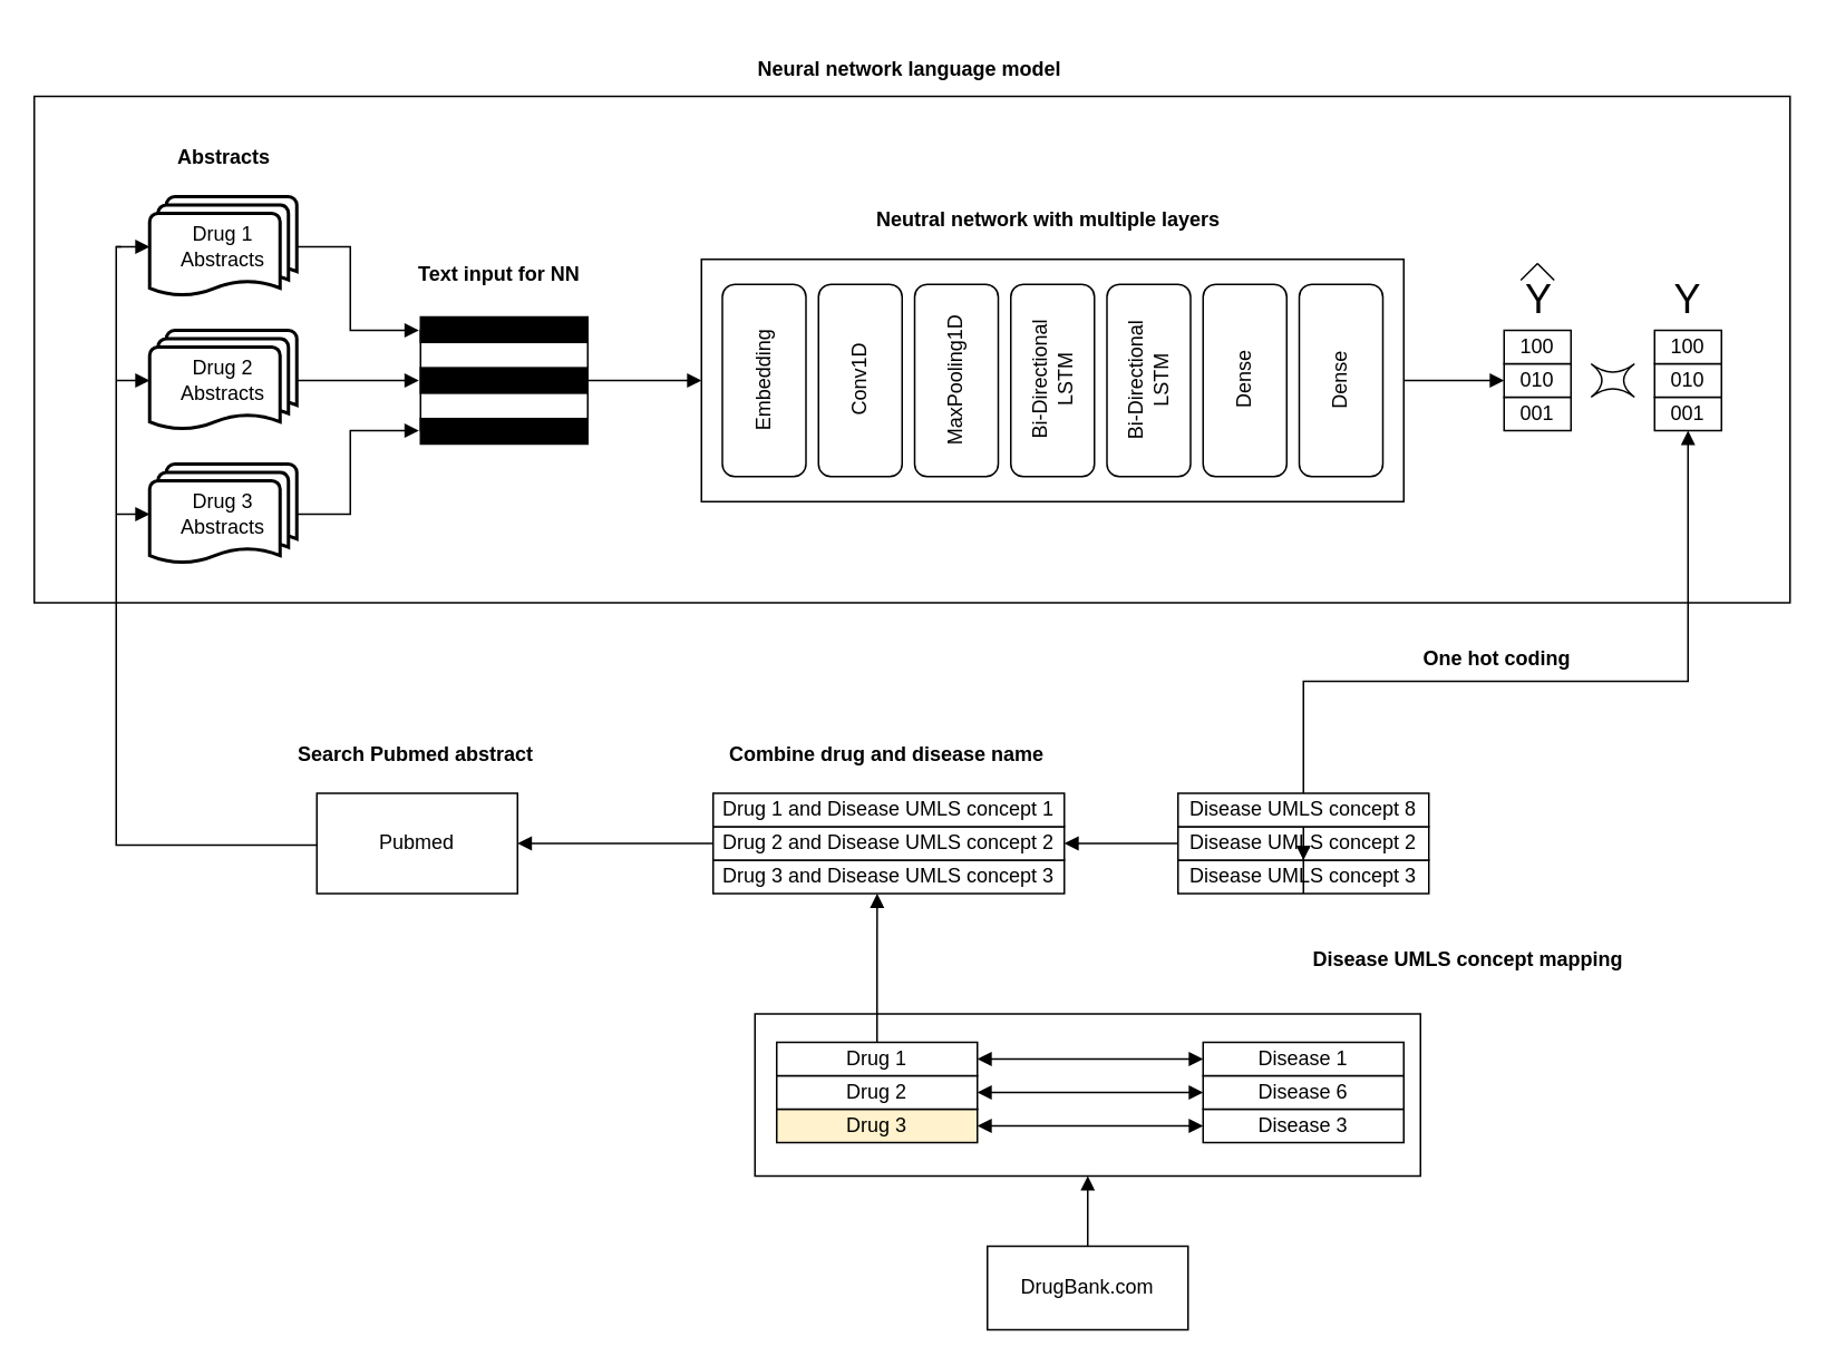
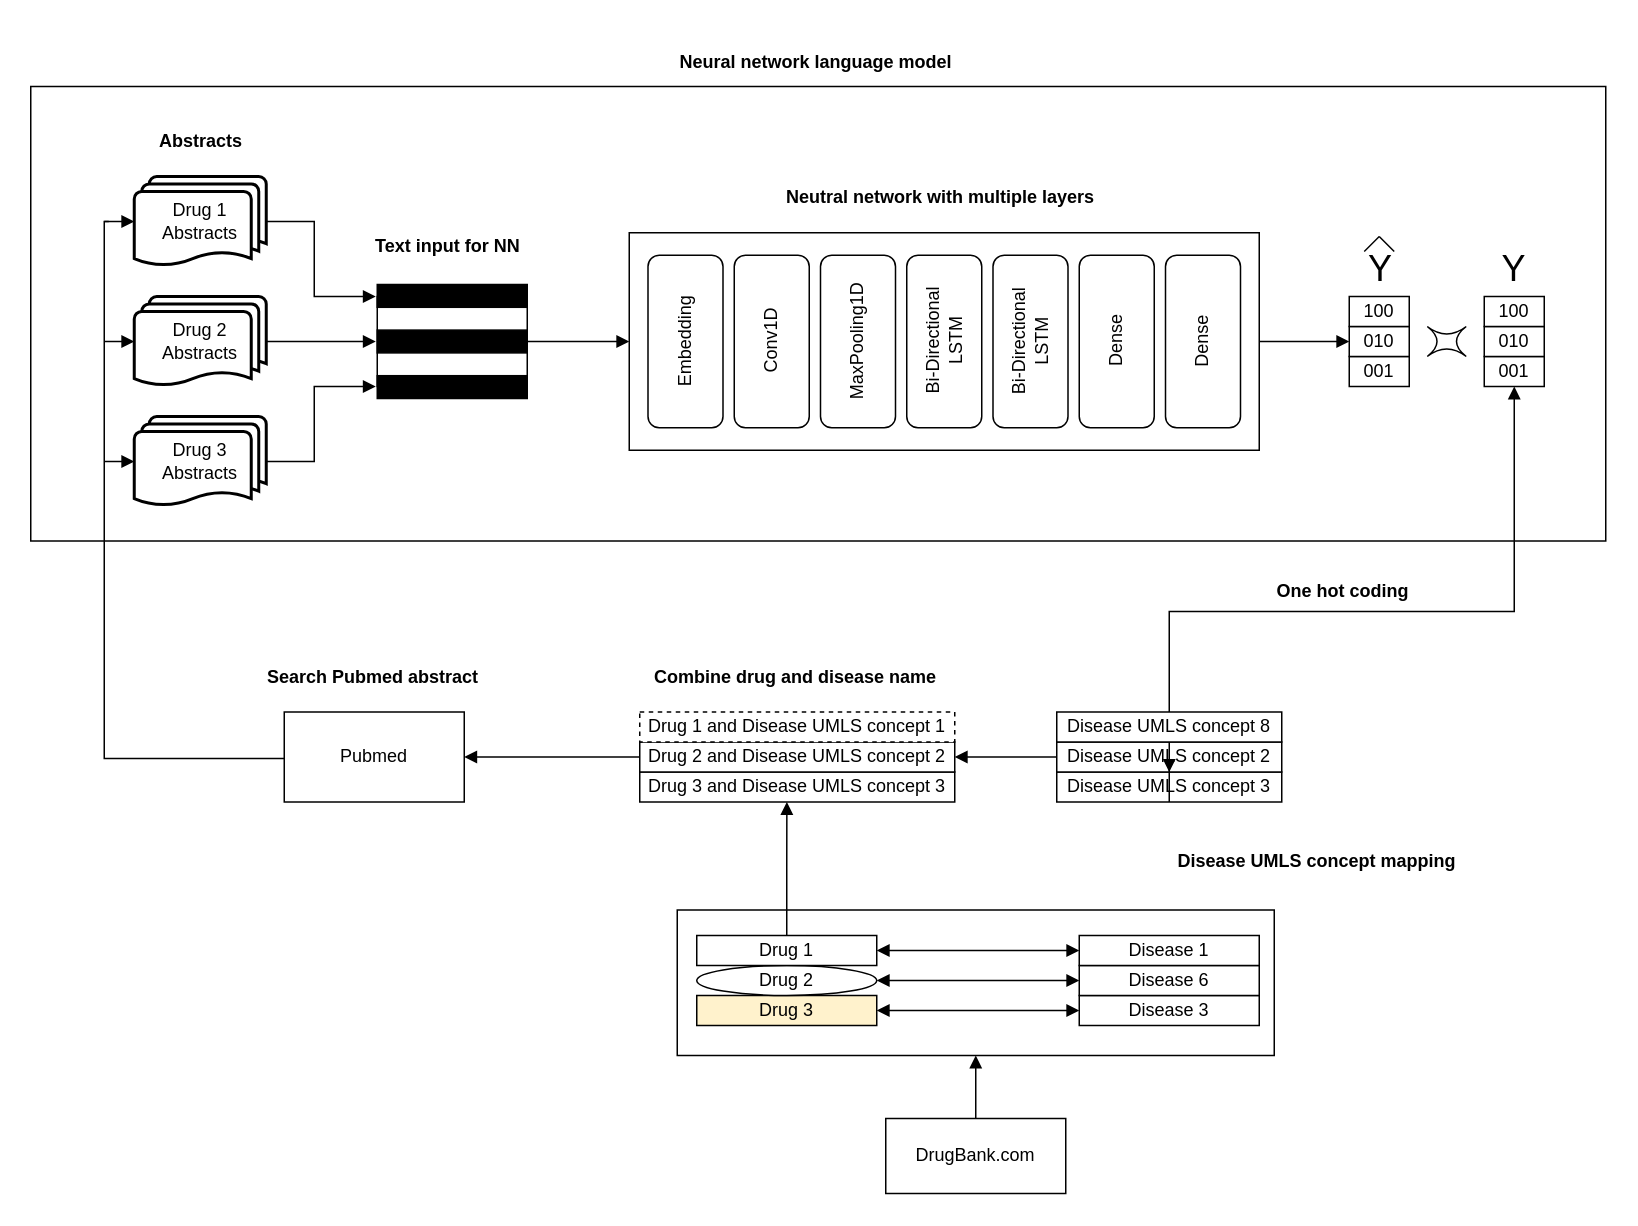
- <mxCell id="47" value="Drug 1 and Disease UMLS concept 1" style="rounded=0;whiteSpace=wrap;html=1;" parent="44" vertex="1"><mxGeometry width="210" height="20" as="geometry" /></mxCell>
+ <mxCell id="47" value="Drug 1 and Disease UMLS concept 1" style="rounded=0;whiteSpace=wrap;html=1;dashed=1;" parent="44" vertex="1"><mxGeometry width="210" height="20" as="geometry" /></mxCell>
- <mxCell id="62" value="Drug 2" style="rounded=0;whiteSpace=wrap;html=1;" parent="60" vertex="1"><mxGeometry y="20" width="120" height="20" as="geometry" /></mxCell>
+ <mxCell id="62" value="Drug 2" style="ellipse;whiteSpace=wrap;html=1;" parent="60" vertex="1"><mxGeometry y="20" width="120" height="20" as="geometry" /></mxCell>
